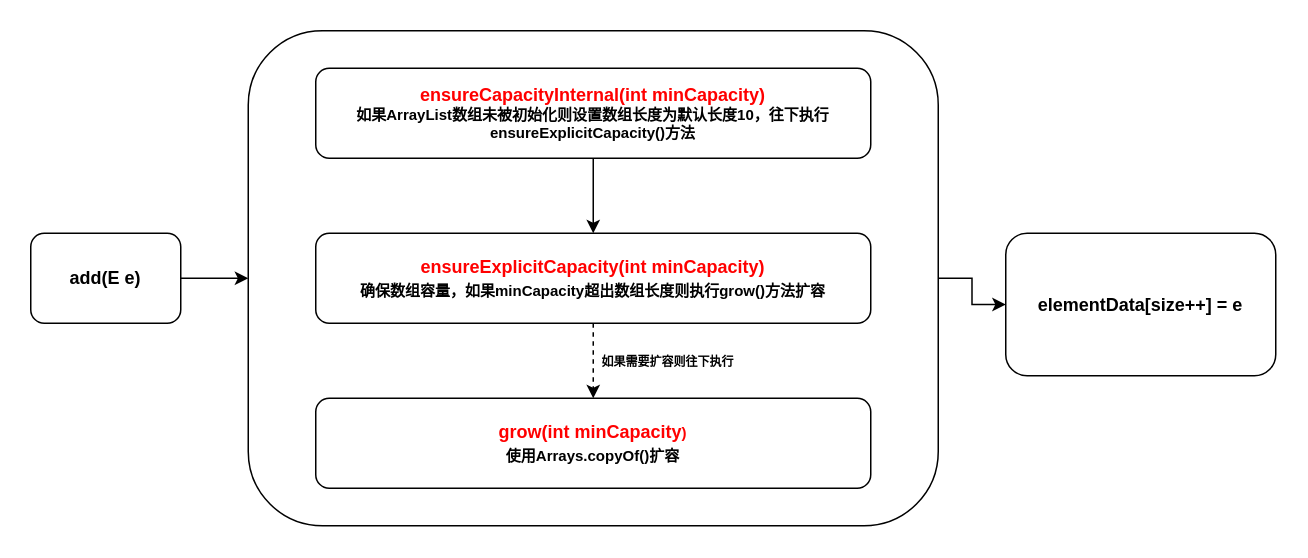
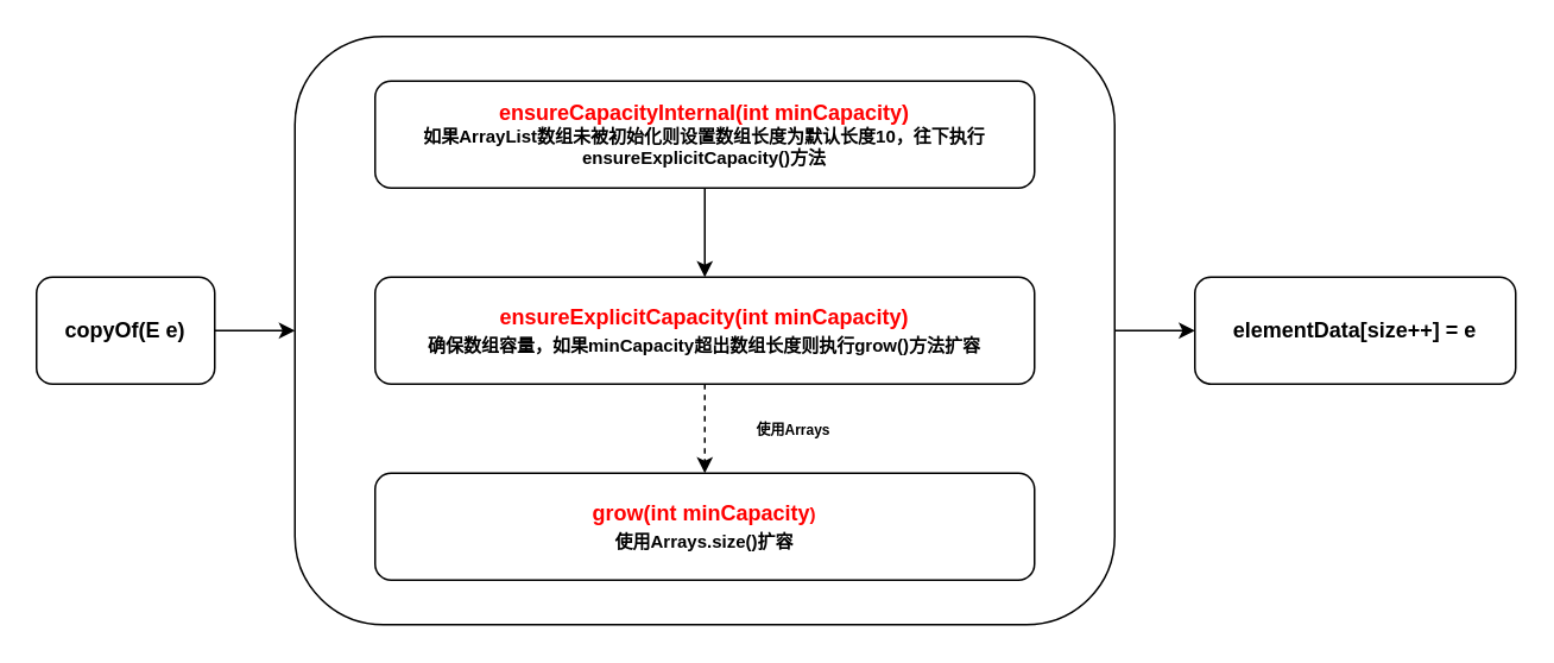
- <mxCell id="5" value="add(E e)" style="rounded=1;whiteSpace=wrap;html=1;fontStyle=1;fontFamily=Helvetica;" parent="1" vertex="1"><mxGeometry x="20" y="155" width="100" height="60" as="geometry" /></mxCell>
+ <mxCell id="5" value="copyOf(E e)" style="rounded=1;whiteSpace=wrap;html=1;fontStyle=1;fontFamily=Helvetica;" parent="1" vertex="1"><mxGeometry x="20" y="155" width="100" height="60" as="geometry" /></mxCell>
- <mxCell id="11" value="&lt;div&gt;&lt;span&gt;&lt;span&gt;elementData&lt;/span&gt;[&lt;span&gt;size&lt;/span&gt;++] = e&lt;/span&gt;&lt;/div&gt;" style="rounded=1;whiteSpace=wrap;html=1;fontFamily=Helvetica;fontStyle=1" parent="1" vertex="1"><mxGeometry x="670" y="155" width="180" height="95" as="geometry" /></mxCell>
+ <mxCell id="11" value="&lt;div&gt;&lt;span&gt;&lt;span&gt;elementData&lt;/span&gt;[&lt;span&gt;size&lt;/span&gt;++] = e&lt;/span&gt;&lt;/div&gt;" style="rounded=1;whiteSpace=wrap;html=1;fontFamily=Helvetica;fontStyle=1" parent="1" vertex="1"><mxGeometry x="670" y="155" width="180" height="60" as="geometry" /></mxCell>
- <mxCell id="12" value="&lt;font style=&quot;font-size: 8px&quot;&gt;如果需要扩容则往下执行&lt;/font&gt;" style="text;html=1;strokeColor=none;fillColor=none;align=center;verticalAlign=middle;whiteSpace=wrap;rounded=0;fontFamily=Helvetica;fontStyle=1" parent="1" vertex="1"><mxGeometry x="370" y="230" width="150" height="20" as="geometry" /></mxCell>
+ <mxCell id="12" value="&lt;font style=&quot;font-size: 8px&quot;&gt;使用Arrays&lt;/font&gt;" style="text;html=1;strokeColor=none;fillColor=none;align=center;verticalAlign=middle;whiteSpace=wrap;rounded=0;fontFamily=Helvetica;fontStyle=1" parent="1" vertex="1"><mxGeometry x="370" y="230" width="150" height="20" as="geometry" /></mxCell>
- <mxCell id="10" value="&lt;font color=&quot;#ff0000&quot;&gt;&lt;span&gt;grow(&lt;/span&gt;&lt;span&gt;int &lt;/span&gt;&lt;span&gt;minCapacity&lt;/span&gt;&lt;/font&gt;&lt;font color=&quot;#ff0000&quot; style=&quot;font-size: 10px&quot;&gt;)&lt;/font&gt;&lt;br&gt;&lt;font style=&quot;font-size: 10px&quot;&gt;&lt;font style=&quot;font-size: 10px&quot;&gt;使用&lt;/font&gt;&lt;font style=&quot;font-size: 10px&quot;&gt;Arrays.copyOf()扩容&lt;/font&gt;&lt;/font&gt;" style="rounded=1;whiteSpace=wrap;html=1;fontStyle=1;fontFamily=Helvetica;" parent="1" vertex="1"><mxGeometry x="210" y="265" width="370" height="60" as="geometry" /></mxCell>
+ <mxCell id="10" value="&lt;font color=&quot;#ff0000&quot;&gt;&lt;span&gt;grow(&lt;/span&gt;&lt;span&gt;int &lt;/span&gt;&lt;span&gt;minCapacity&lt;/span&gt;&lt;/font&gt;&lt;font color=&quot;#ff0000&quot; style=&quot;font-size: 10px&quot;&gt;)&lt;/font&gt;&lt;br&gt;&lt;font style=&quot;font-size: 10px&quot;&gt;&lt;font style=&quot;font-size: 10px&quot;&gt;使用&lt;/font&gt;&lt;font style=&quot;font-size: 10px&quot;&gt;Arrays.size()扩容&lt;/font&gt;&lt;/font&gt;" style="rounded=1;whiteSpace=wrap;html=1;fontStyle=1;fontFamily=Helvetica;" parent="1" vertex="1"><mxGeometry x="210" y="265" width="370" height="60" as="geometry" /></mxCell>
